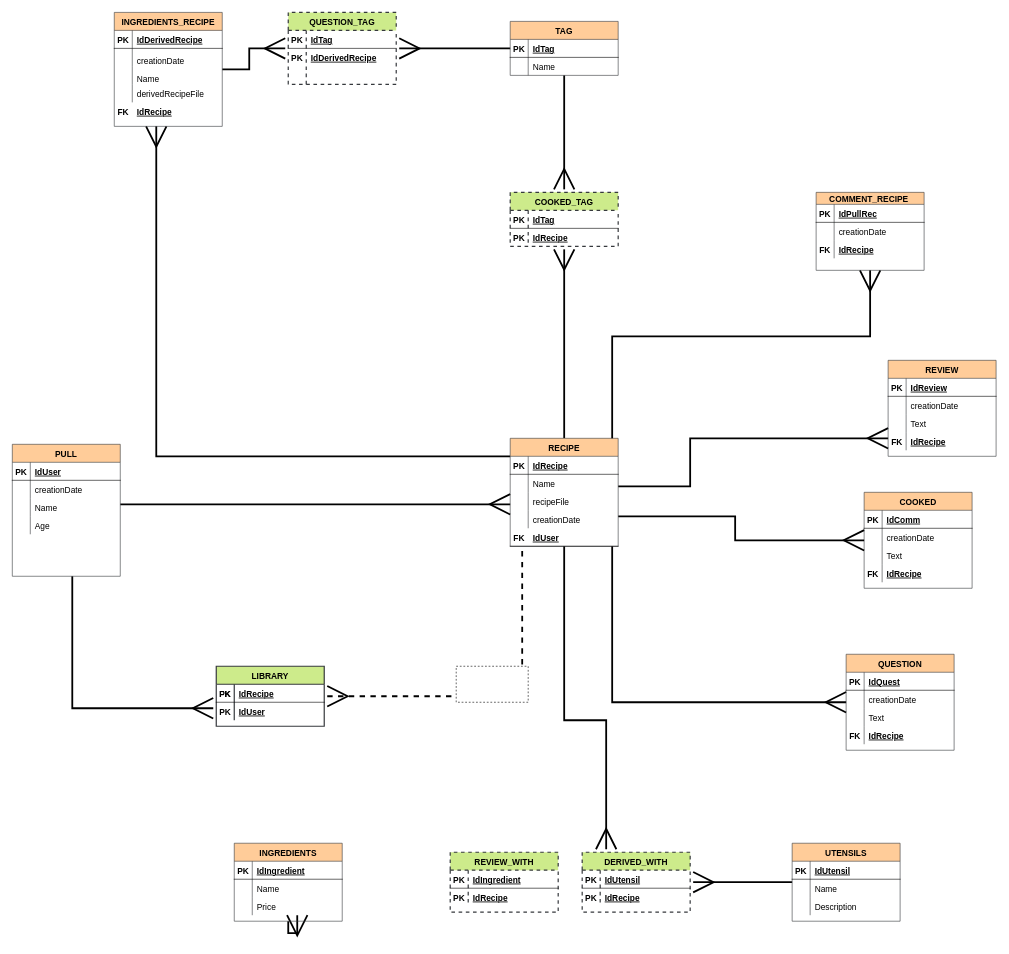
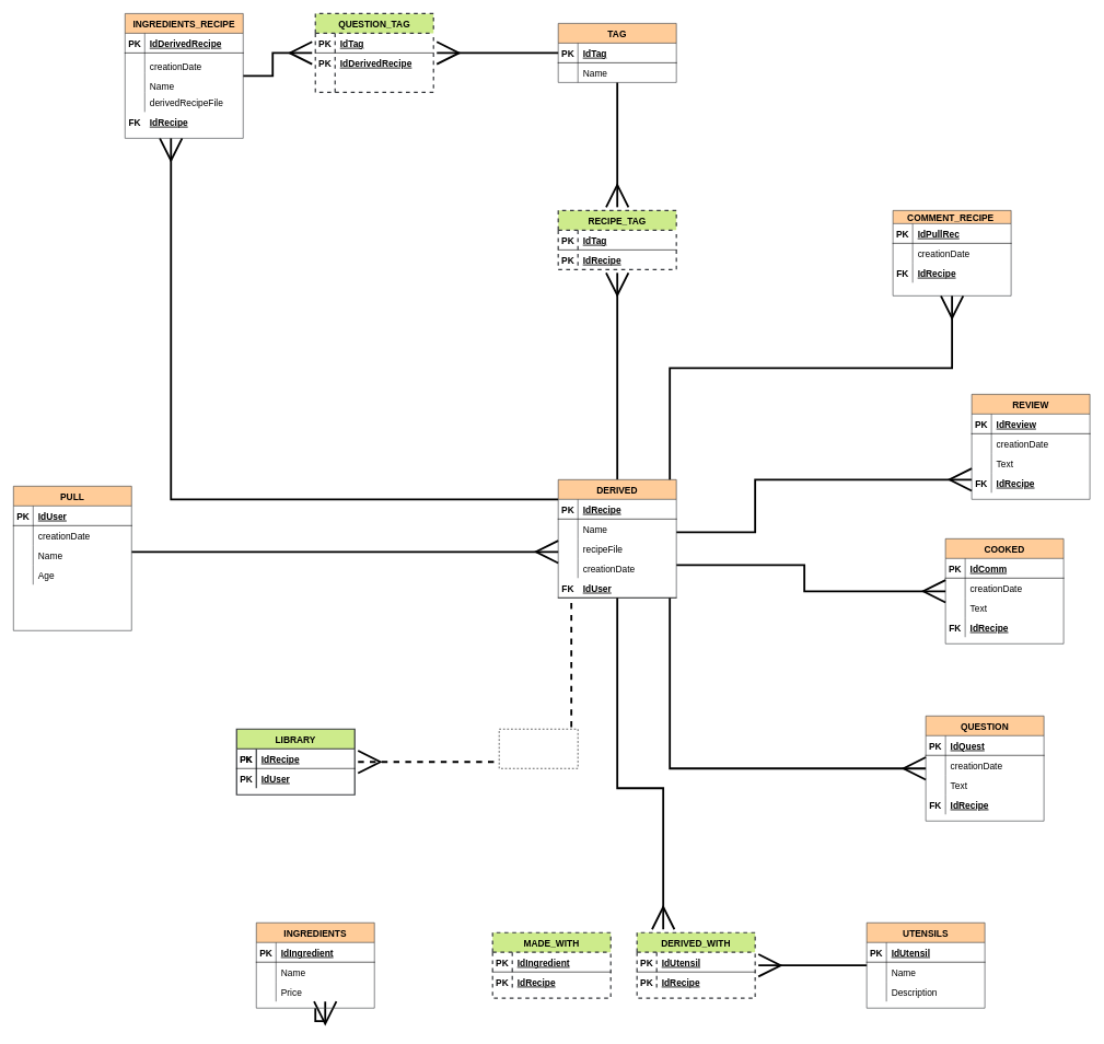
- <mxCell id="153" value="COOKED_TAG" style="shape=table;startSize=30;container=1;collapsible=1;childLayout=tableLayout;fixedRows=1;rowLines=0;fontStyle=1;align=center;resizeLast=1;fontSize=14;fillColor=#cdeb8b;strokeColor=#36393d;strokeWidth=2;perimeterSpacing=5;dashed=1;" parent="1" vertex="1"><mxGeometry x="850" y="320" width="180" height="90" as="geometry" /></mxCell>
+ <mxCell id="153" value="RECIPE_TAG" style="shape=table;startSize=30;container=1;collapsible=1;childLayout=tableLayout;fixedRows=1;rowLines=0;fontStyle=1;align=center;resizeLast=1;fontSize=14;fillColor=#cdeb8b;strokeColor=#36393d;strokeWidth=2;perimeterSpacing=5;dashed=1;" parent="1" vertex="1"><mxGeometry x="850" y="320" width="180" height="90" as="geometry" /></mxCell>
- <mxCell id="57" value="RECIPE" style="shape=table;startSize=30;container=1;collapsible=1;childLayout=tableLayout;fixedRows=1;rowLines=0;fontStyle=1;align=center;resizeLast=1;fontSize=14;fillColor=#ffcc99;strokeColor=#36393d;" parent="1" vertex="1"><mxGeometry x="850" y="730" width="180" height="180" as="geometry" /></mxCell>
+ <mxCell id="57" value="DERIVED" style="shape=table;startSize=30;container=1;collapsible=1;childLayout=tableLayout;fixedRows=1;rowLines=0;fontStyle=1;align=center;resizeLast=1;fontSize=14;fillColor=#ffcc99;strokeColor=#36393d;" parent="1" vertex="1"><mxGeometry x="850" y="730" width="180" height="180" as="geometry" /></mxCell>
- <mxCell id="2" style="edgeStyle=orthogonalEdgeStyle;rounded=0;orthogonalLoop=1;jettySize=auto;html=1;fontSize=14;strokeWidth=3;endArrow=ERmany;endFill=0;startSize=10;endSize=30;" parent="1" source="4" target="18" edge="1"><mxGeometry relative="1" as="geometry"><Array as="points"><mxPoint x="120" y="1180" /></Array></mxGeometry></mxCell>
- <mxCell id="139" value="REVIEW_WITH" style="shape=table;startSize=30;container=1;collapsible=1;childLayout=tableLayout;fixedRows=1;rowLines=0;fontStyle=1;align=center;resizeLast=1;fontSize=14;fillColor=#cdeb8b;strokeColor=#36393d;strokeWidth=2;perimeterSpacing=5;dashed=1;" parent="1" vertex="1"><mxGeometry x="750" y="1420" width="180" height="100" as="geometry" /></mxCell>
+ <mxCell id="139" value="MADE_WITH" style="shape=table;startSize=30;container=1;collapsible=1;childLayout=tableLayout;fixedRows=1;rowLines=0;fontStyle=1;align=center;resizeLast=1;fontSize=14;fillColor=#cdeb8b;strokeColor=#36393d;strokeWidth=2;perimeterSpacing=5;dashed=1;" parent="1" vertex="1"><mxGeometry x="750" y="1420" width="180" height="100" as="geometry" /></mxCell>
